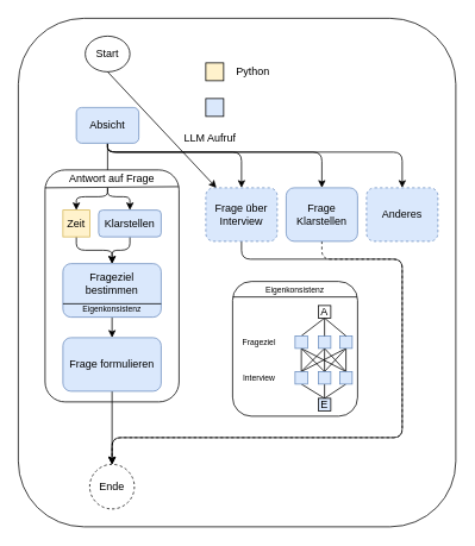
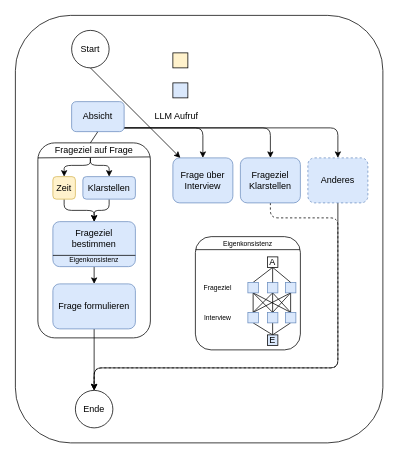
- <mxCell id="61" value="Start" style="ellipse;whiteSpace=wrap;html=1;aspect=fixed;fontSize=12;fillColor=none;" parent="1" vertex="1"><mxGeometry x="95" y="40" width="50" height="40" as="geometry" /></mxCell>
+ <mxCell id="61" value="Start" style="ellipse;whiteSpace=wrap;html=1;aspect=fixed;fontSize=12;fillColor=none;" parent="1" vertex="1"><mxGeometry x="95" y="40" width="50" height="50" as="geometry" /></mxCell>
- <mxCell id="66" value="Python" style="text;html=1;strokeColor=none;fillColor=none;align=center;verticalAlign=middle;whiteSpace=wrap;rounded=0;fontSize=12;" parent="1" vertex="1"><mxGeometry x="260" y="65" width="46" height="30" as="geometry" /></mxCell>
- <mxCell id="10" value="Absicht" style="rounded=1;whiteSpace=wrap;html=1;fillColor=#dae8fc;strokeColor=#6c8ebf;" parent="1" vertex="1"><mxGeometry x="85" y="120" width="70" height="40" as="geometry" /></mxCell>
+ <mxCell id="10" value="Absicht" style="rounded=1;whiteSpace=wrap;html=1;fillColor=#dae8fc;strokeColor=#6c8ebf;" parent="1" vertex="1"><mxGeometry x="95" y="135" width="70" height="40" as="geometry" /></mxCell>
- <mxCell id="46" value="&lt;font style=&quot;font-size: 12px;&quot;&gt;Antwort auf Frage&lt;/font&gt;" style="text;html=1;strokeColor=none;fillColor=none;align=center;verticalAlign=middle;whiteSpace=wrap;rounded=0;fontSize=9;" parent="1" vertex="1"><mxGeometry x="50" y="190" width="150" height="20" as="geometry" /></mxCell>
+ <mxCell id="46" value="&lt;font style=&quot;font-size: 12px;&quot;&gt;Frageziel auf Frage&lt;/font&gt;" style="text;html=1;strokeColor=none;fillColor=none;align=center;verticalAlign=middle;whiteSpace=wrap;rounded=0;fontSize=9;" parent="1" vertex="1"><mxGeometry x="50" y="190" width="150" height="20" as="geometry" /></mxCell>
- <mxCell id="16" value="Frage über Interview" style="rounded=1;whiteSpace=wrap;html=1;fillColor=#dae8fc;strokeColor=#6c8ebf;dashed=1;" parent="1" vertex="1"><mxGeometry x="230" y="210" width="80" height="60" as="geometry" /></mxCell>
+ <mxCell id="16" value="Frage über Interview" style="rounded=1;whiteSpace=wrap;html=1;fillColor=#dae8fc;strokeColor=#6c8ebf;" parent="1" vertex="1"><mxGeometry x="230" y="210" width="80" height="60" as="geometry" /></mxCell>
- <mxCell id="12" value="Frage Klarstellen" style="rounded=1;whiteSpace=wrap;html=1;fillColor=#dae8fc;strokeColor=#6c8ebf;" parent="1" vertex="1"><mxGeometry x="320" y="210" width="80" height="60" as="geometry" /></mxCell>
+ <mxCell id="12" value="Frageziel Klarstellen" style="rounded=1;whiteSpace=wrap;html=1;fillColor=#dae8fc;strokeColor=#6c8ebf;" parent="1" vertex="1"><mxGeometry x="320" y="210" width="80" height="60" as="geometry" /></mxCell>
- <mxCell id="22" value="Zeit" style="whiteSpace=wrap;html=1;fillColor=#fff2cc;strokeColor=#d6b656;rounded=0;" parent="1" vertex="1"><mxGeometry x="70" y="235" width="30" height="30" as="geometry" /></mxCell>
+ <mxCell id="22" value="Zeit" style="rounded=1;whiteSpace=wrap;html=1;fillColor=#fff2cc;strokeColor=#d6b656;" parent="1" vertex="1"><mxGeometry x="70" y="235" width="30" height="30" as="geometry" /></mxCell>
+ <mxCell id="13" style="edgeStyle=none;sketch=0;html=1;exitX=0.5;exitY=1;exitDx=0;exitDy=0;entryX=0.5;entryY=0;entryDx=0;entryDy=0;shadow=0;strokeWidth=1;fontSize=12;endArrow=classic;endFill=1;" parent="1" source="14" target="62" edge="1"><mxGeometry relative="1" as="geometry"><Array as="points"><mxPoint x="450" y="490" /><mxPoint x="125" y="490" /></Array></mxGeometry></mxCell>
- <mxCell id="15" style="edgeStyle=none;sketch=0;html=1;exitX=0.5;exitY=1;exitDx=0;exitDy=0;entryX=0.5;entryY=0;entryDx=0;entryDy=0;shadow=0;strokeWidth=1;fontSize=12;endArrow=classic;endFill=1;" parent="1" source="16" target="62" edge="1"><mxGeometry relative="1" as="geometry"><Array as="points"><mxPoint x="270" y="290" /><mxPoint x="450" y="290" /><mxPoint x="450" y="490" /><mxPoint x="125" y="490" /></Array></mxGeometry></mxCell>
- <mxCell id="62" value="Ende" style="ellipse;whiteSpace=wrap;html=1;aspect=fixed;fontSize=12;fillColor=none;dashed=1;" parent="1" vertex="1"><mxGeometry x="100" y="520" width="50" height="50" as="geometry" /></mxCell>
+ <mxCell id="62" value="Ende" style="ellipse;whiteSpace=wrap;html=1;aspect=fixed;fontSize=12;fillColor=none;" parent="1" vertex="1"><mxGeometry x="100" y="520" width="50" height="50" as="geometry" /></mxCell>
